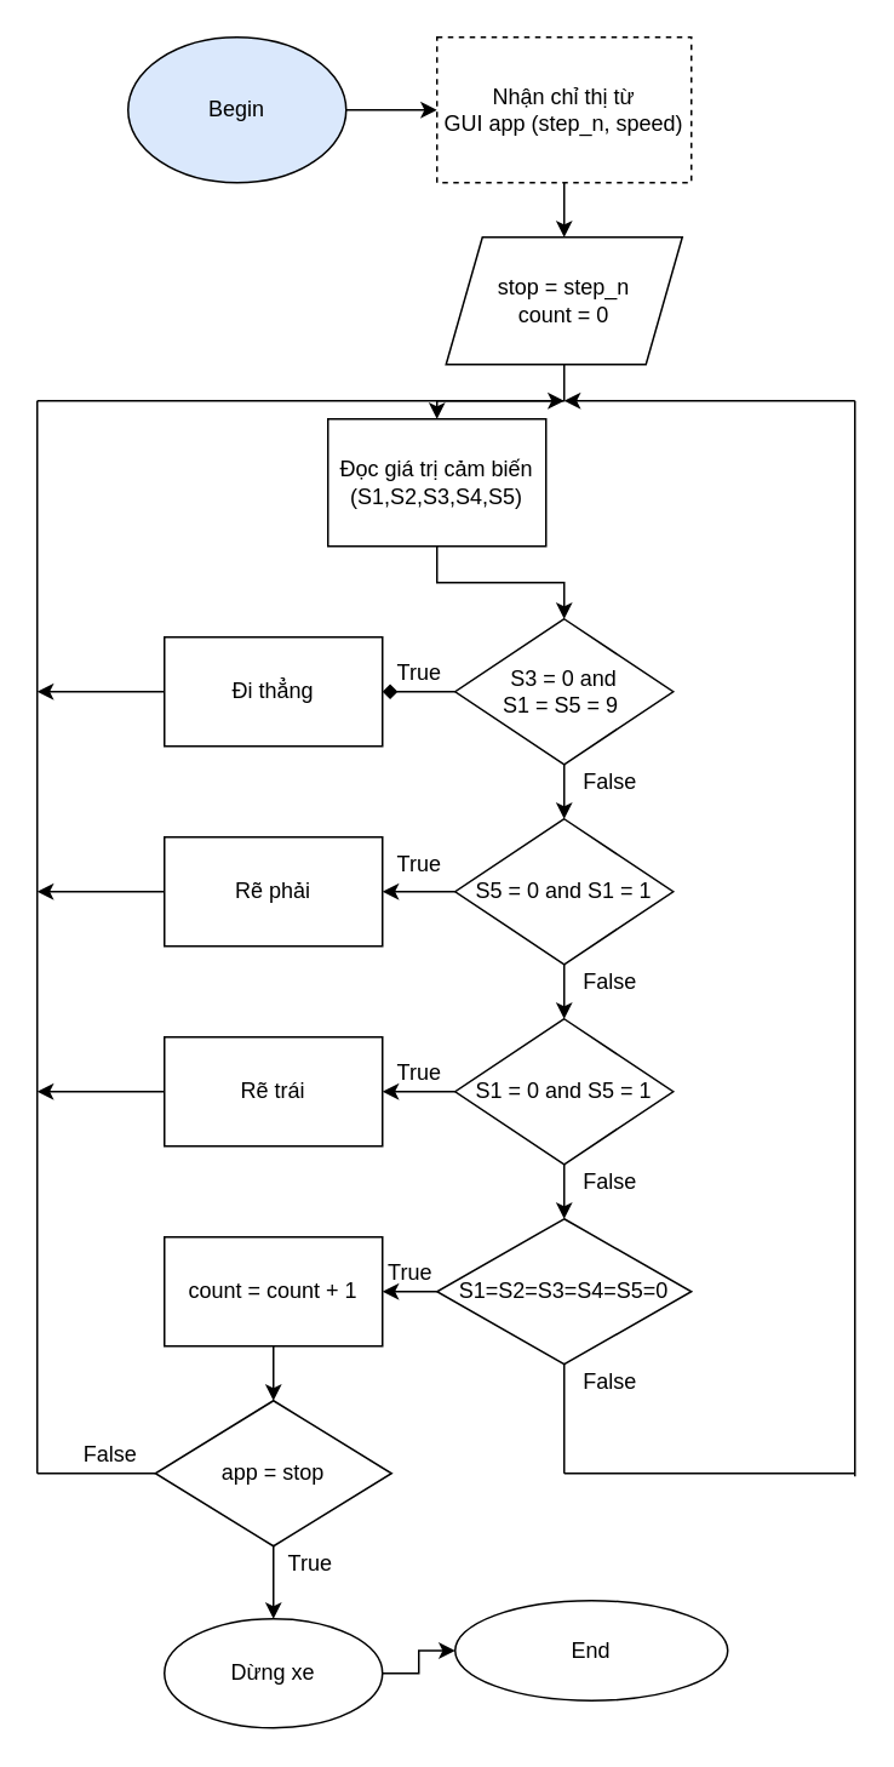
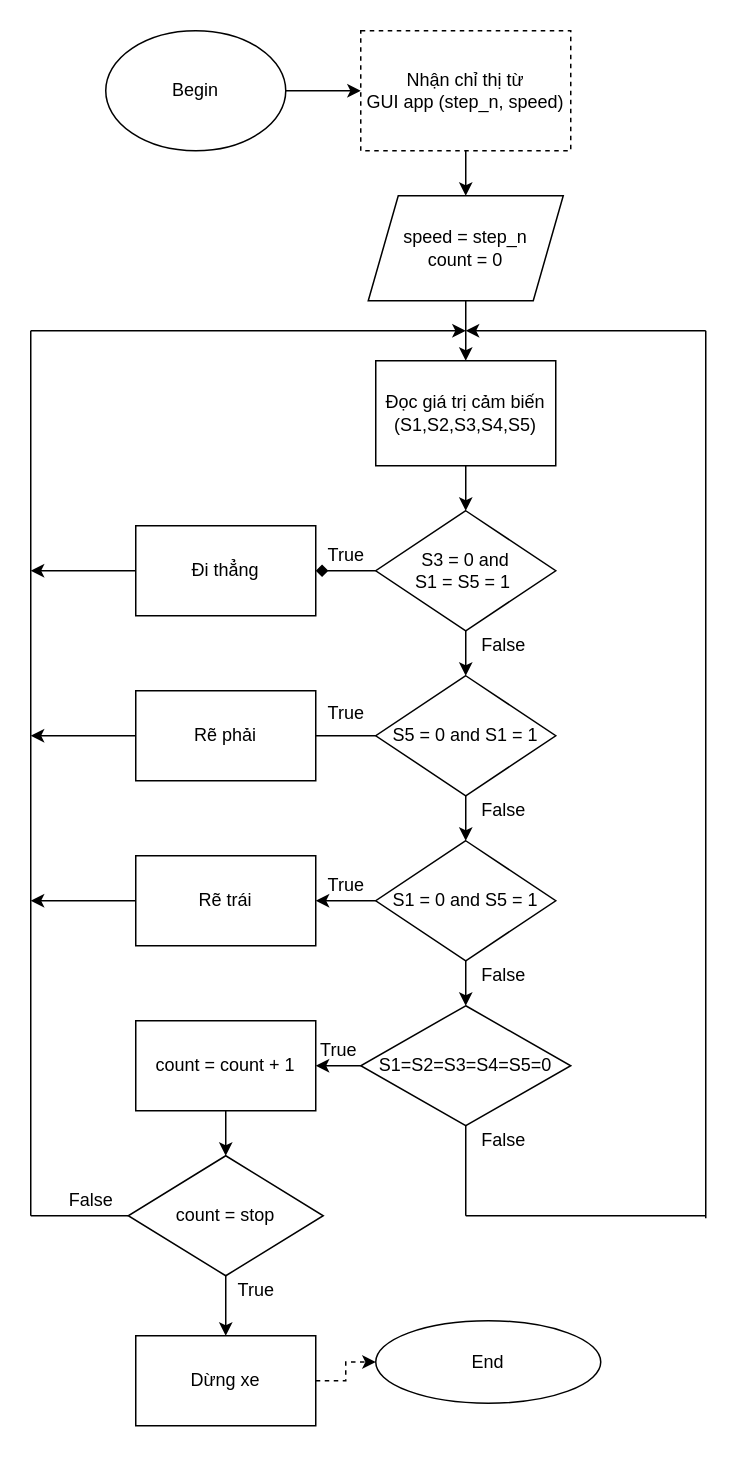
- <mxCell id="3" value="Begin" style="ellipse;whiteSpace=wrap;html=1;fillColor=#dae8fc;" parent="1" vertex="1"><mxGeometry x="70" y="20" width="120" height="80" as="geometry" /></mxCell>
+ <mxCell id="3" value="Begin" style="ellipse;whiteSpace=wrap;html=1;" parent="1" vertex="1"><mxGeometry x="70" y="20" width="120" height="80" as="geometry" /></mxCell>
- <mxCell id="5" value="stop = step_n&lt;br&gt;count = 0" style="shape=parallelogram;perimeter=parallelogramPerimeter;whiteSpace=wrap;html=1;fixedSize=1;" parent="1" vertex="1"><mxGeometry x="245" y="130" width="130" height="70" as="geometry" /></mxCell>
+ <mxCell id="5" value="speed = step_n&lt;br&gt;count = 0" style="shape=parallelogram;perimeter=parallelogramPerimeter;whiteSpace=wrap;html=1;fixedSize=1;" parent="1" vertex="1"><mxGeometry x="245" y="130" width="130" height="70" as="geometry" /></mxCell>
- <mxCell id="13" value="&lt;span&gt;Đọc giá trị cảm biến&lt;/span&gt;&lt;br&gt;&lt;span&gt;(S1,S2,S3,S4,S5)&lt;/span&gt;" style="rounded=0;whiteSpace=wrap;html=1;" parent="1" vertex="1"><mxGeometry x="180" y="230" width="120" height="70" as="geometry" /></mxCell>
+ <mxCell id="13" value="&lt;span&gt;Đọc giá trị cảm biến&lt;/span&gt;&lt;br&gt;&lt;span&gt;(S1,S2,S3,S4,S5)&lt;/span&gt;" style="rounded=0;whiteSpace=wrap;html=1;" parent="1" vertex="1"><mxGeometry x="250" y="240" width="120" height="70" as="geometry" /></mxCell>
- <mxCell id="10" value="S3 = 0 and&lt;br&gt;S1 = S5 = 9&amp;nbsp;" style="rhombus;whiteSpace=wrap;html=1;" parent="1" vertex="1"><mxGeometry x="250" y="340" width="120" height="80" as="geometry" /></mxCell>
+ <mxCell id="10" value="S3 = 0 and&lt;br&gt;S1 = S5 = 1&amp;nbsp;" style="rhombus;whiteSpace=wrap;html=1;" parent="1" vertex="1"><mxGeometry x="250" y="340" width="120" height="80" as="geometry" /></mxCell>
- <mxCell id="14" value="" style="edgeStyle=orthogonalEdgeStyle;rounded=0;orthogonalLoop=1;jettySize=auto;html=1;" parent="1" source="16" target="17" edge="1"><mxGeometry relative="1" as="geometry" /></mxCell>
+ <mxCell id="14" value="" style="edgeStyle=orthogonalEdgeStyle;rounded=0;orthogonalLoop=1;jettySize=auto;html=1;endArrow=none;" parent="1" source="16" target="17" edge="1"><mxGeometry relative="1" as="geometry" /></mxCell>
- <mxCell id="24" value="app = stop" style="rhombus;whiteSpace=wrap;html=1;" parent="1" vertex="1"><mxGeometry x="85" y="770" width="130" height="80" as="geometry" /></mxCell>
+ <mxCell id="24" value="count = stop" style="rhombus;whiteSpace=wrap;html=1;" parent="1" vertex="1"><mxGeometry x="85" y="770" width="130" height="80" as="geometry" /></mxCell>
- <mxCell id="25" value="" style="edgeStyle=orthogonalEdgeStyle;rounded=0;orthogonalLoop=1;jettySize=auto;html=1;" parent="1" source="26" target="27" edge="1"><mxGeometry relative="1" as="geometry" /></mxCell>
+ <mxCell id="25" value="" style="edgeStyle=orthogonalEdgeStyle;rounded=0;orthogonalLoop=1;jettySize=auto;html=1;dashed=1;" parent="1" source="26" target="27" edge="1"><mxGeometry relative="1" as="geometry" /></mxCell>
- <mxCell id="26" value="Dừng xe" style="ellipse;whiteSpace=wrap;html=1;" parent="1" vertex="1"><mxGeometry x="90" y="890" width="120" height="60" as="geometry" /></mxCell>
+ <mxCell id="26" value="Dừng xe" style="rounded=0;whiteSpace=wrap;html=1;" parent="1" vertex="1"><mxGeometry x="90" y="890" width="120" height="60" as="geometry" /></mxCell>
